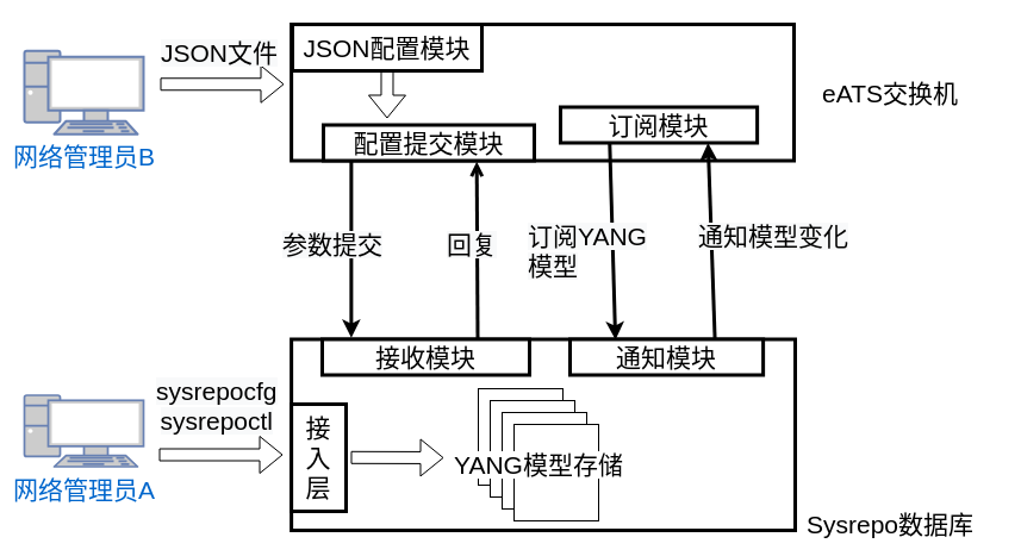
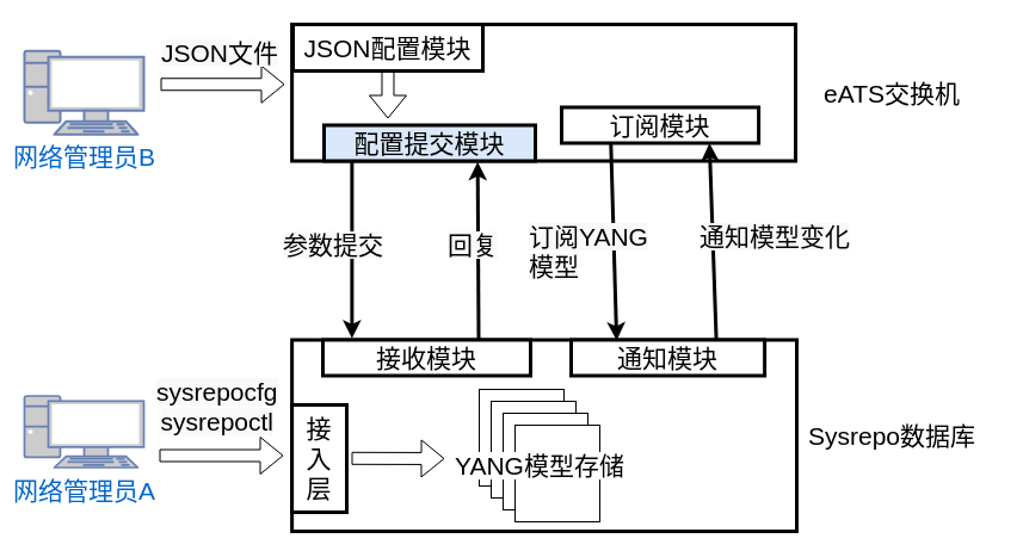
- <mxCell id="9" value="&lt;p&gt;&lt;font style=&quot;font-size: 21px&quot;&gt;配置提交模块&lt;/font&gt;&lt;/p&gt;" style="rounded=0;whiteSpace=wrap;html=1;strokeWidth=3;" parent="1" vertex="1"><mxGeometry x="271" y="104.5" width="177" height="30" as="geometry" /></mxCell>
+ <mxCell id="9" value="&lt;p&gt;&lt;font style=&quot;font-size: 21px&quot;&gt;配置提交模块&lt;/font&gt;&lt;/p&gt;" style="rounded=0;whiteSpace=wrap;html=1;strokeWidth=3;fillColor=#dae8fc;" parent="1" vertex="1"><mxGeometry x="271" y="104.5" width="177" height="30" as="geometry" /></mxCell>
- <mxCell id="10" value="" style="endArrow=open;html=1;exitX=0.75;exitY=0;exitDx=0;exitDy=0;strokeWidth=3;entryX=0.727;entryY=1.026;entryDx=0;entryDy=0;entryPerimeter=0;" parent="1" source="14" target="9" edge="1"><mxGeometry width="50" height="50" relative="1" as="geometry"><mxPoint x="350.75" y="283.99" as="sourcePoint" /><mxPoint x="399" y="136" as="targetPoint" /></mxGeometry></mxCell>
+ <mxCell id="10" value="" style="endArrow=classic;html=1;exitX=0.75;exitY=0;exitDx=0;exitDy=0;strokeWidth=3;entryX=0.727;entryY=1.026;entryDx=0;entryDy=0;entryPerimeter=0;" parent="1" source="14" target="9" edge="1"><mxGeometry width="50" height="50" relative="1" as="geometry"><mxPoint x="350.75" y="283.99" as="sourcePoint" /><mxPoint x="399" y="136" as="targetPoint" /></mxGeometry></mxCell>
- <mxCell id="25" value="&lt;span style=&quot;color: rgb(0, 0, 0); font-family: helvetica; font-size: 21px; font-style: normal; font-weight: 400; letter-spacing: normal; text-align: center; text-indent: 0px; text-transform: none; word-spacing: 0px; background-color: rgb(255, 255, 255); display: inline; float: none;&quot;&gt;Sysrepo数据库&lt;/span&gt;" style="text;whiteSpace=wrap;html=1;" parent="1" vertex="1"><mxGeometry x="675" y="421" width="160" height="31" as="geometry" /></mxCell>
+ <mxCell id="25" value="&lt;span style=&quot;color: rgb(0, 0, 0); font-family: helvetica; font-size: 21px; font-style: normal; font-weight: 400; letter-spacing: normal; text-align: center; text-indent: 0px; text-transform: none; word-spacing: 0px; background-color: rgb(255, 255, 255); display: inline; float: none;&quot;&gt;Sysrepo数据库&lt;/span&gt;" style="text;whiteSpace=wrap;html=1;" parent="1" vertex="1"><mxGeometry x="675" y="346" width="160" height="31" as="geometry" /></mxCell>
